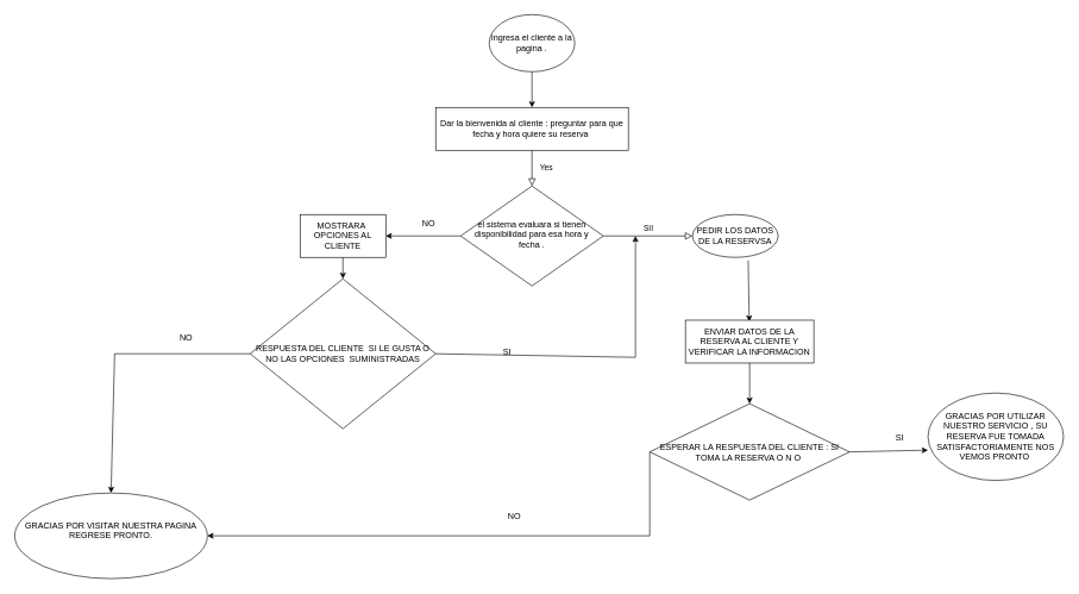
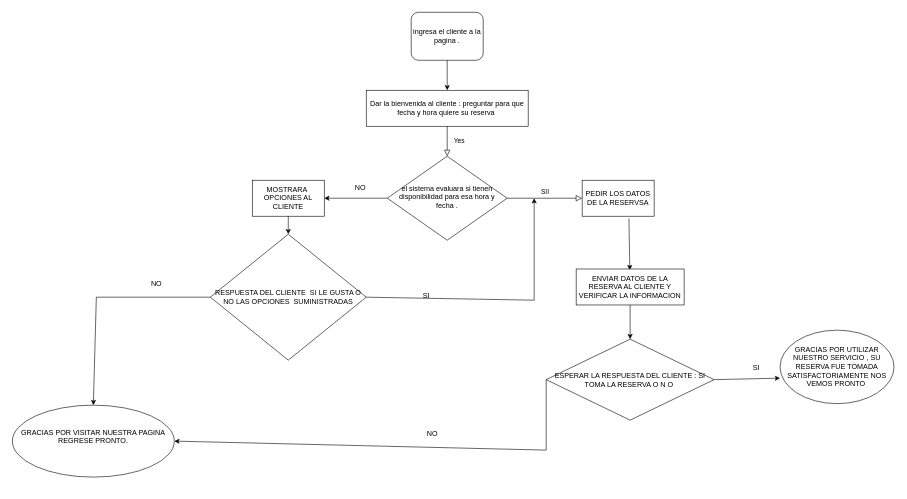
- <mxCell id="5" value="ingresa el cliente a la pagina ." style="ellipse;whiteSpace=wrap;html=1;" vertex="1" parent="1"><mxGeometry x="685" y="20" width="120" height="80" as="geometry" /></mxCell>
+ <mxCell id="5" value="ingresa el cliente a la pagina ." style="whiteSpace=wrap;html=1;rounded=1;" vertex="1" parent="1"><mxGeometry x="685" y="20" width="120" height="80" as="geometry" /></mxCell>
- <mxCell id="9" value="PEDIR LOS DATOS DE LA RESERVSA" style="ellipse;whiteSpace=wrap;html=1;" vertex="1" parent="1"><mxGeometry x="970" y="300" width="120" height="60" as="geometry" /></mxCell>
+ <mxCell id="9" value="PEDIR LOS DATOS DE LA RESERVSA" style="rounded=0;whiteSpace=wrap;html=1;" vertex="1" parent="1"><mxGeometry x="970" y="300" width="120" height="60" as="geometry" /></mxCell>
- <mxCell id="18" value="&#10;&lt;span style=&quot;color: rgb(0, 0, 0); font-family: Helvetica; font-size: 12px; font-style: normal; font-variant-ligatures: normal; font-variant-caps: normal; font-weight: 400; letter-spacing: normal; orphans: 2; text-align: center; text-indent: 0px; text-transform: none; widows: 2; word-spacing: 0px; -webkit-text-stroke-width: 0px; background-color: rgb(251, 251, 251); text-decoration-thickness: initial; text-decoration-style: initial; text-decoration-color: initial; float: none; display: inline !important;&quot;&gt;GRACIAS POR VISITAR NUESTRA PAGINA REGRESE PRONTO.&lt;/span&gt;&#10;&#10;" style="ellipse;whiteSpace=wrap;html=1;" vertex="1" parent="1"><mxGeometry x="20" y="690" width="270" height="120" as="geometry" /></mxCell>
+ <mxCell id="18" value="&#10;&lt;span style=&quot;color: rgb(0, 0, 0); font-family: Helvetica; font-size: 12px; font-style: normal; font-variant-ligatures: normal; font-variant-caps: normal; font-weight: 400; letter-spacing: normal; orphans: 2; text-align: center; text-indent: 0px; text-transform: none; widows: 2; word-spacing: 0px; -webkit-text-stroke-width: 0px; background-color: rgb(251, 251, 251); text-decoration-thickness: initial; text-decoration-style: initial; text-decoration-color: initial; float: none; display: inline !important;&quot;&gt;GRACIAS POR VISITAR NUESTRA PAGINA REGRESE PRONTO.&lt;/span&gt;&#10;&#10;" style="ellipse;whiteSpace=wrap;html=1;" vertex="1" parent="1"><mxGeometry x="20" y="675" width="270" height="120" as="geometry" /></mxCell>
